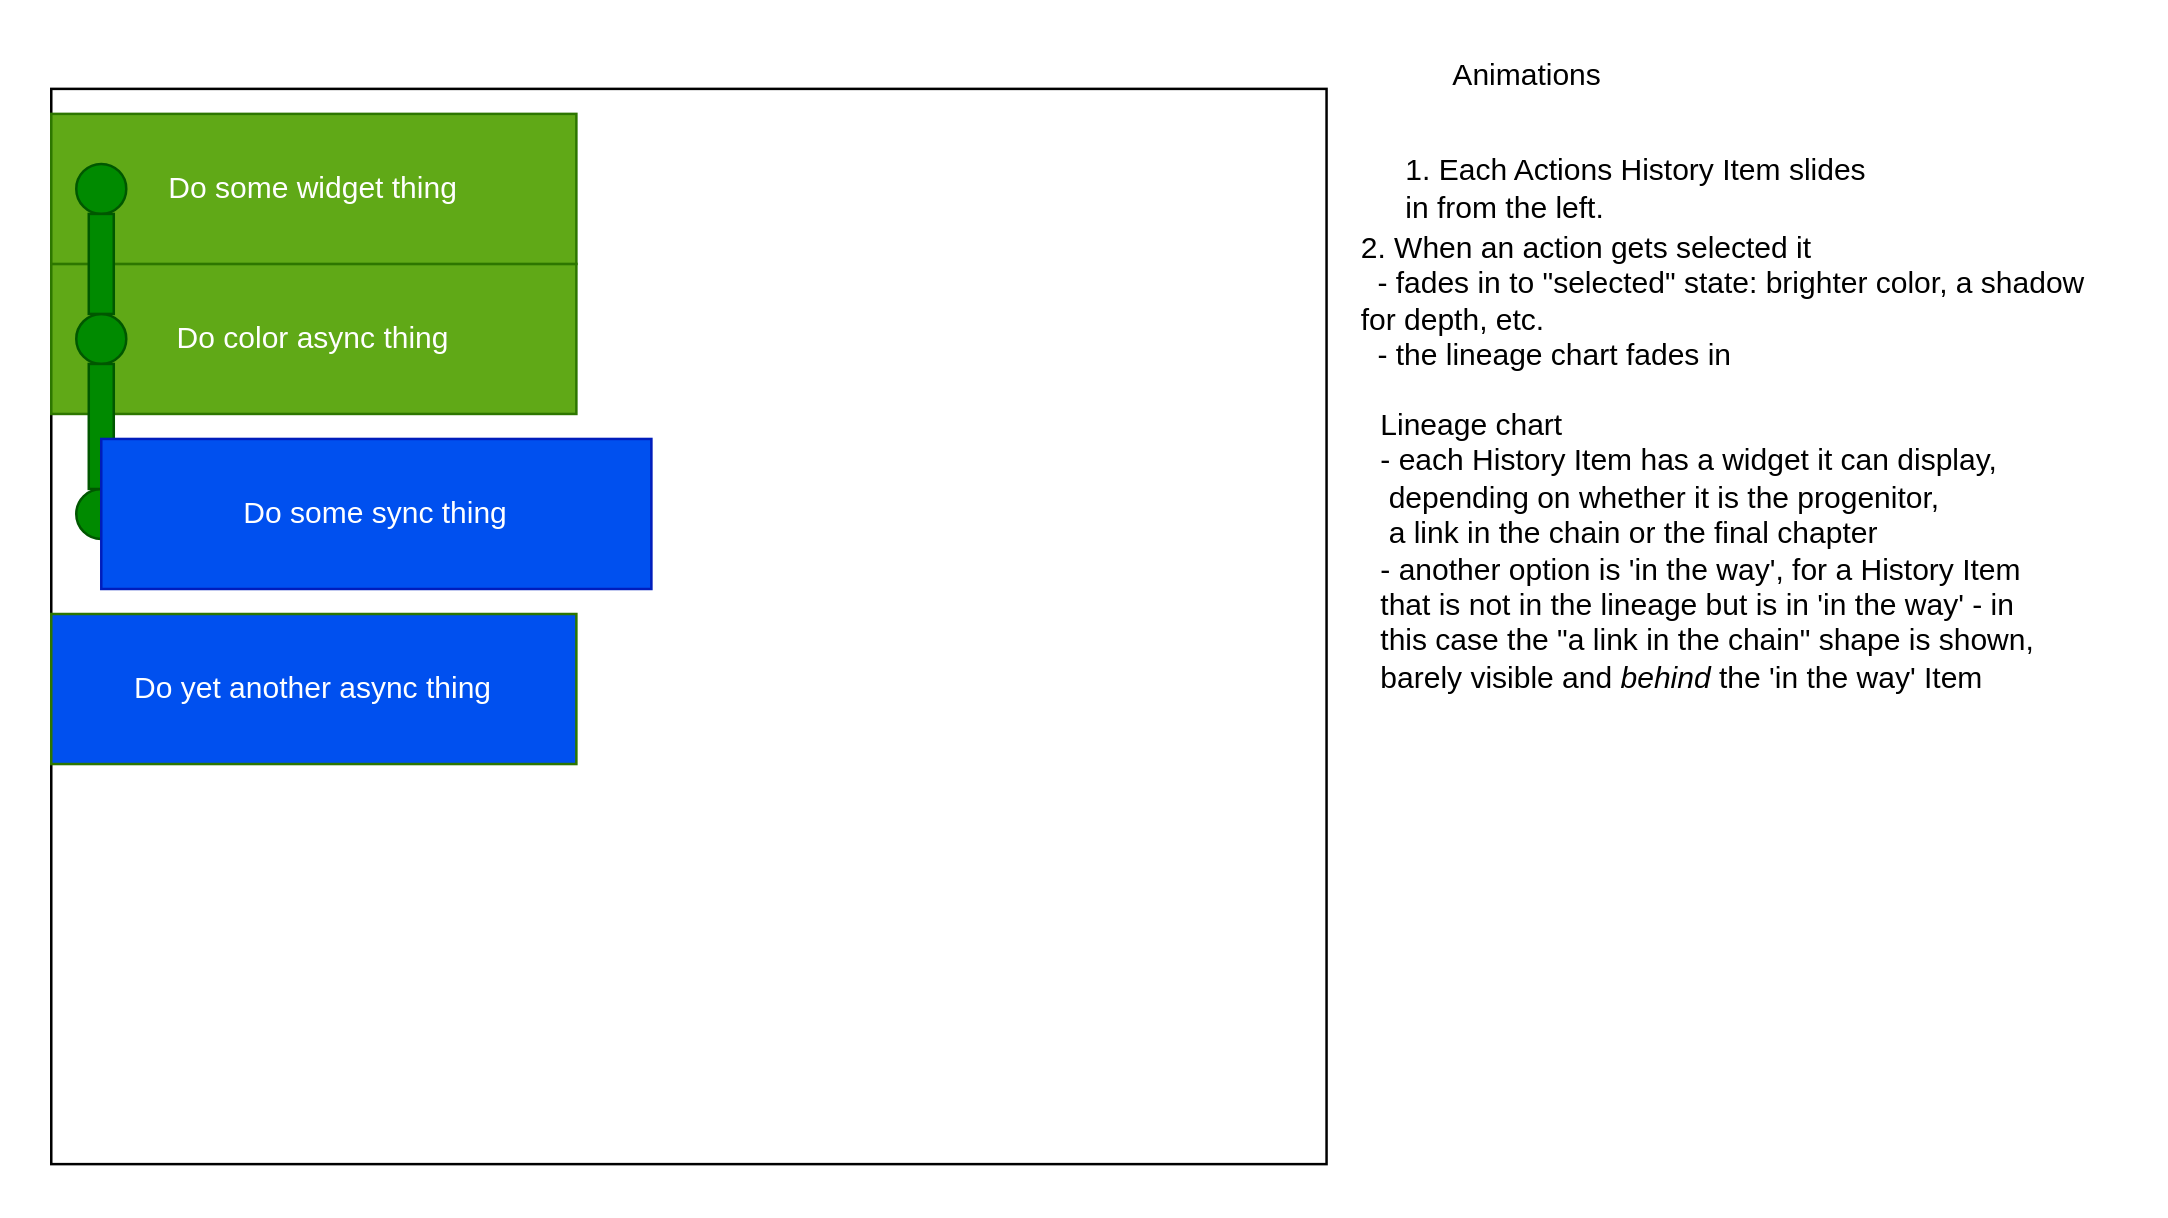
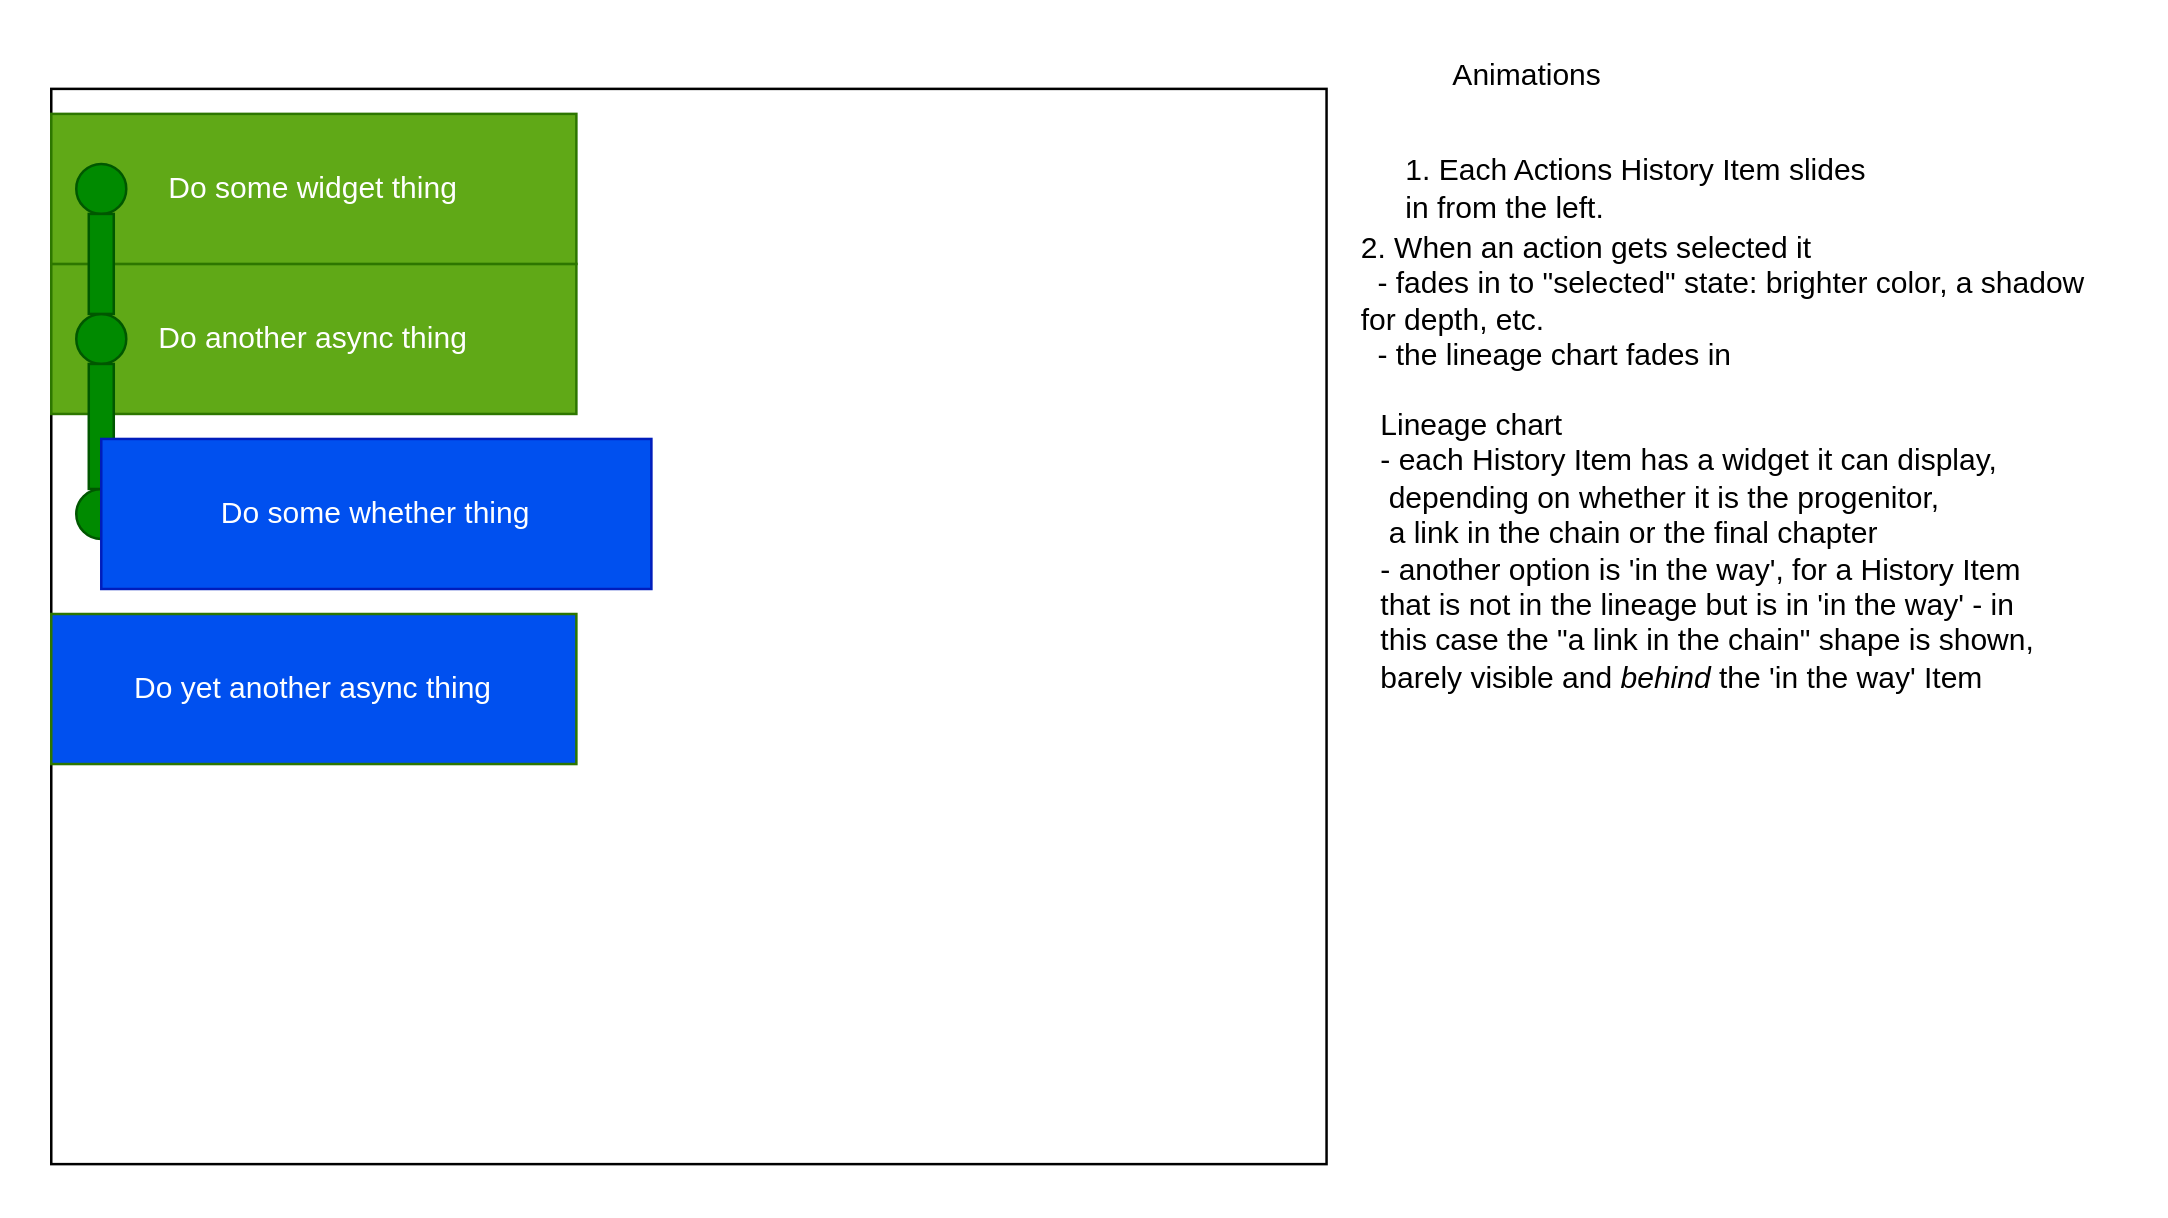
- <mxCell id="3" value="Do color async thing" style="whiteSpace=wrap;html=1;fontColor=#ffffff;fillColor=#60a917;strokeColor=#2D7600;" vertex="1" parent="1"><mxGeometry x="20" y="105" width="210" height="60" as="geometry" /></mxCell>
+ <mxCell id="3" value="Do another async thing" style="whiteSpace=wrap;html=1;fontColor=#ffffff;fillColor=#60a917;strokeColor=#2D7600;" vertex="1" parent="1"><mxGeometry x="20" y="105" width="210" height="60" as="geometry" /></mxCell>
- <mxCell id="11" value="Do some sync thing" style="whiteSpace=wrap;html=1;fontColor=#ffffff;fillColor=#0050ef;strokeColor=#001DBC;" vertex="1" parent="1"><mxGeometry x="40" y="175" width="220" height="60" as="geometry" /></mxCell>
+ <mxCell id="11" value="Do some whether thing" style="whiteSpace=wrap;html=1;fontColor=#ffffff;fillColor=#0050ef;strokeColor=#001DBC;" vertex="1" parent="1"><mxGeometry x="40" y="175" width="220" height="60" as="geometry" /></mxCell>
